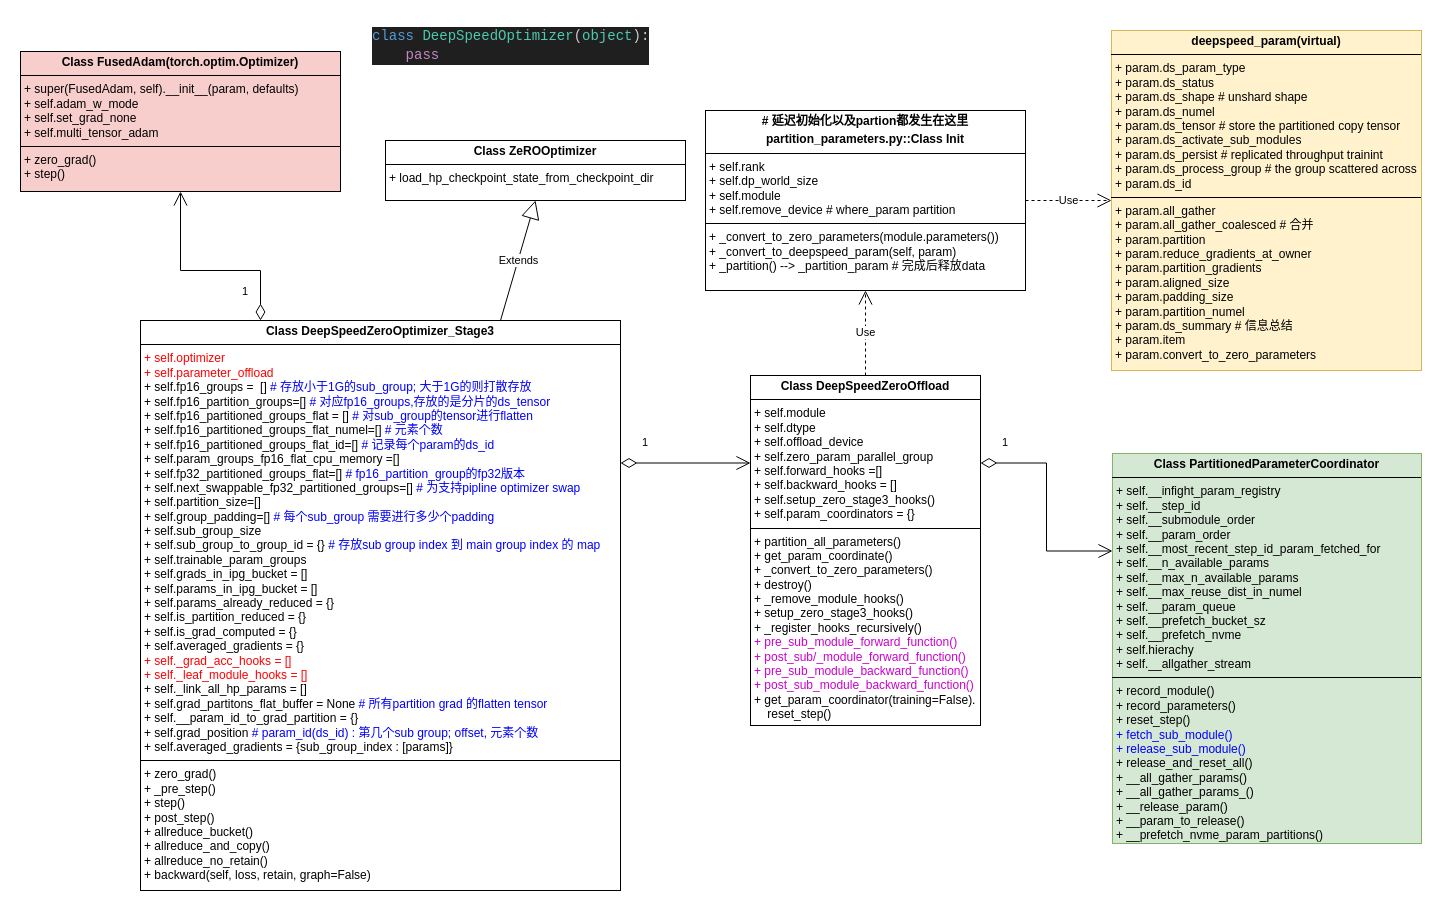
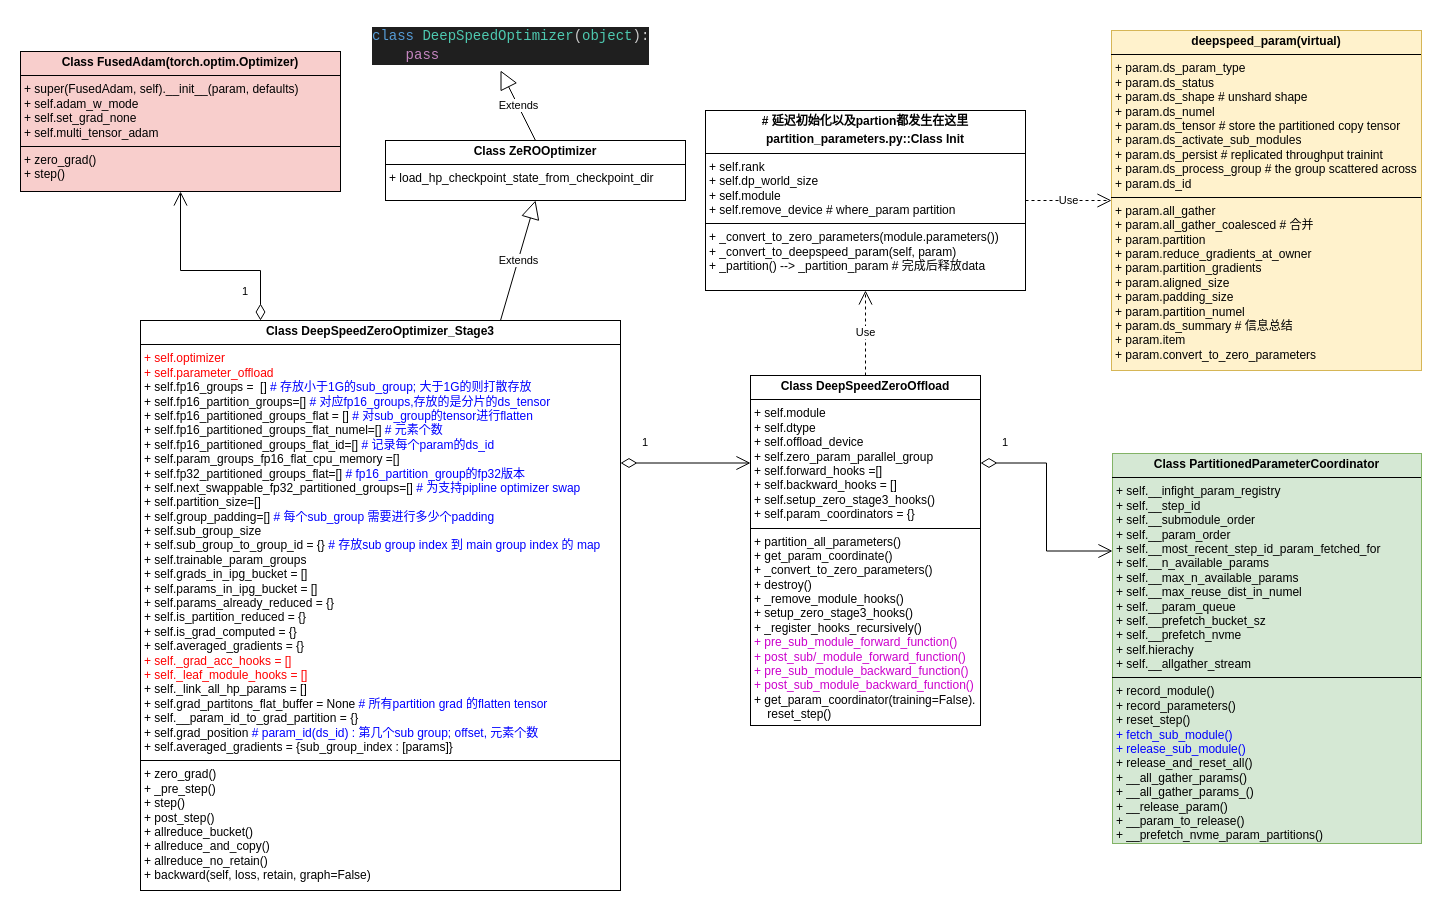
+ <mxCell id="8" value="Extends" style="endArrow=block;endSize=16;endFill=0;html=1;rounded=0;exitX=0.5;exitY=0;exitDx=0;exitDy=0;entryX=0.5;entryY=1;entryDx=0;entryDy=0;" parent="1" source="5" target="7" edge="1"><mxGeometry width="160" relative="1" as="geometry"><mxPoint x="560" y="80" as="sourcePoint" /><mxPoint x="720" y="80" as="targetPoint" /></mxGeometry></mxCell>
